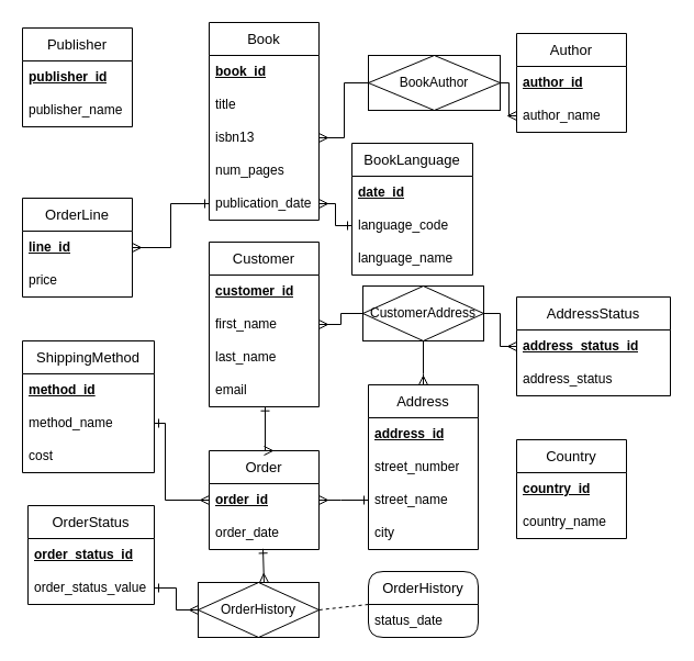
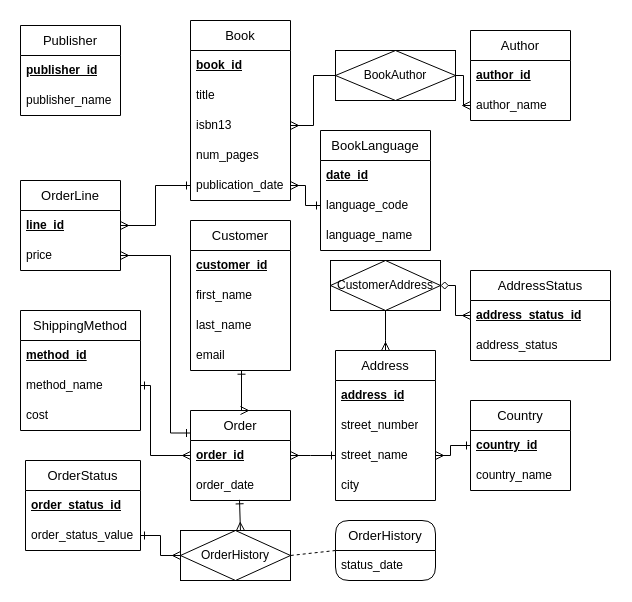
- <mxCell id="61" value="" style="edgeStyle=elbowEdgeStyle;fontSize=12;html=1;endArrow=none;startArrow=ERmany;rounded=0;exitX=0;exitY=0.5;exitDx=0;exitDy=0;startFill=0;endFill=0;entryX=1;entryY=0.5;entryDx=0;entryDy=0;" edge="1" parent="1" source="28" target="37"><mxGeometry width="100" height="100" relative="1" as="geometry"><mxPoint x="400" y="350" as="sourcePoint" /><mxPoint x="300" y="355" as="targetPoint" /></mxGeometry></mxCell>
+ <mxCell id="61" value="" style="edgeStyle=elbowEdgeStyle;fontSize=12;html=1;endArrow=diamond;startArrow=ERmany;rounded=0;exitX=0;exitY=0.5;exitDx=0;exitDy=0;startFill=0;endFill=0;entryX=1;entryY=0.5;entryDx=0;entryDy=0;" edge="1" parent="1" source="28" target="37"><mxGeometry width="100" height="100" relative="1" as="geometry"><mxPoint x="400" y="350" as="sourcePoint" /><mxPoint x="300" y="355" as="targetPoint" /></mxGeometry></mxCell>
- <mxCell id="60" value="" style="edgeStyle=elbowEdgeStyle;fontSize=12;html=1;endArrow=ERmany;startArrow=none;rounded=0;exitX=0;exitY=0.5;exitDx=0;exitDy=0;startFill=0;endFill=0;entryX=1;entryY=0.5;entryDx=0;entryDy=0;" edge="1" parent="1" source="37" target="24"><mxGeometry width="100" height="100" relative="1" as="geometry"><mxPoint x="330" y="350" as="sourcePoint" /><mxPoint x="400" y="498" as="targetPoint" /></mxGeometry></mxCell>
+ <mxCell id="59" value="" style="edgeStyle=elbowEdgeStyle;fontSize=12;html=1;endArrow=ERone;startArrow=ERmany;rounded=0;exitX=1;exitY=0.5;exitDx=0;exitDy=0;startFill=0;endFill=0;entryX=0;entryY=0.25;entryDx=0;entryDy=0;" edge="1" parent="1" source="17" target="30"><mxGeometry width="100" height="100" relative="1" as="geometry"><mxPoint x="260" y="500" as="sourcePoint" /><mxPoint x="260" y="440" as="targetPoint" /><Array as="points"><mxPoint x="170" y="350" /></Array></mxGeometry></mxCell>
+ <mxCell id="65" value="" style="edgeStyle=elbowEdgeStyle;fontSize=12;html=1;endArrow=ERone;startArrow=ERmany;rounded=0;exitX=1;exitY=0.5;exitDx=0;exitDy=0;startFill=0;endFill=0;entryX=0;entryY=0.5;entryDx=0;entryDy=0;" edge="1" parent="1" source="41" target="44"><mxGeometry width="100" height="100" relative="1" as="geometry"><mxPoint x="395" y="330" as="sourcePoint" /><mxPoint x="395" y="360" as="targetPoint" /><Array as="points"><mxPoint x="450" y="440" /></Array></mxGeometry></mxCell>
